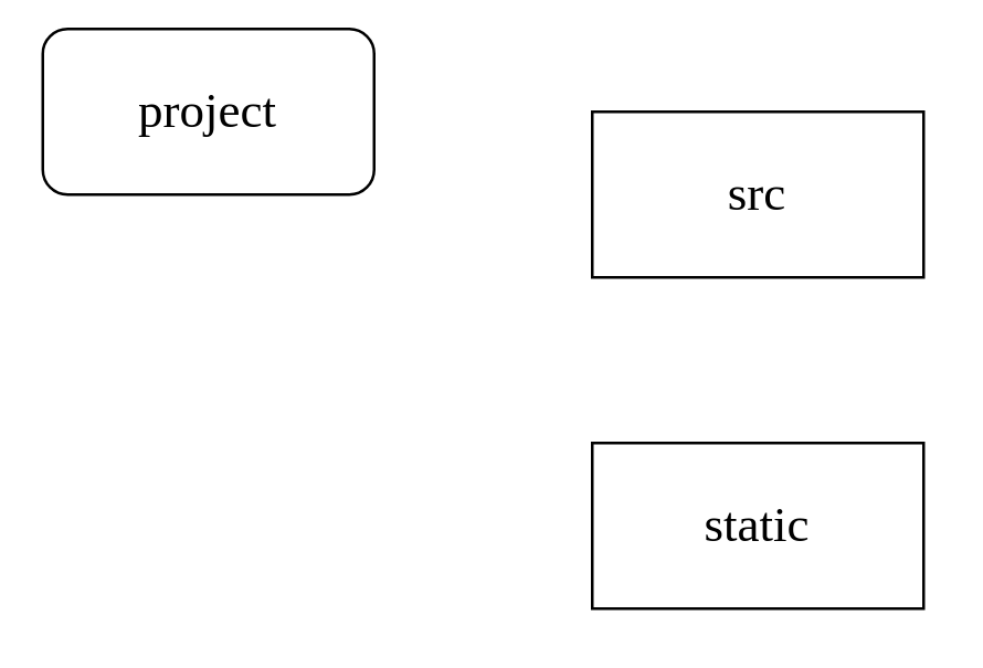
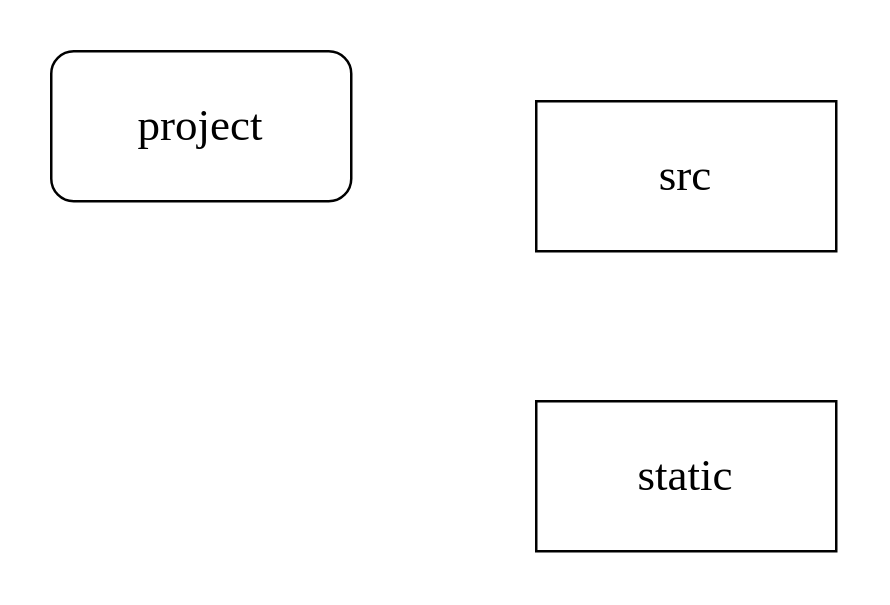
- <mxCell id="2" value="&lt;font style=&quot;font-size: 18px;&quot; face=&quot;Comic Sans MS&quot;&gt;project&lt;/font&gt;" style="rounded=1;whiteSpace=wrap;html=1;" vertex="1" parent="1"><mxGeometry x="15" y="10" width="120" height="60" as="geometry" /></mxCell>
+ <mxCell id="2" value="&lt;font style=&quot;font-size: 18px;&quot; face=&quot;Comic Sans MS&quot;&gt;project&lt;/font&gt;" style="rounded=1;whiteSpace=wrap;html=1;" vertex="1" parent="1"><mxGeometry x="20" y="20" width="120" height="60" as="geometry" /></mxCell>
